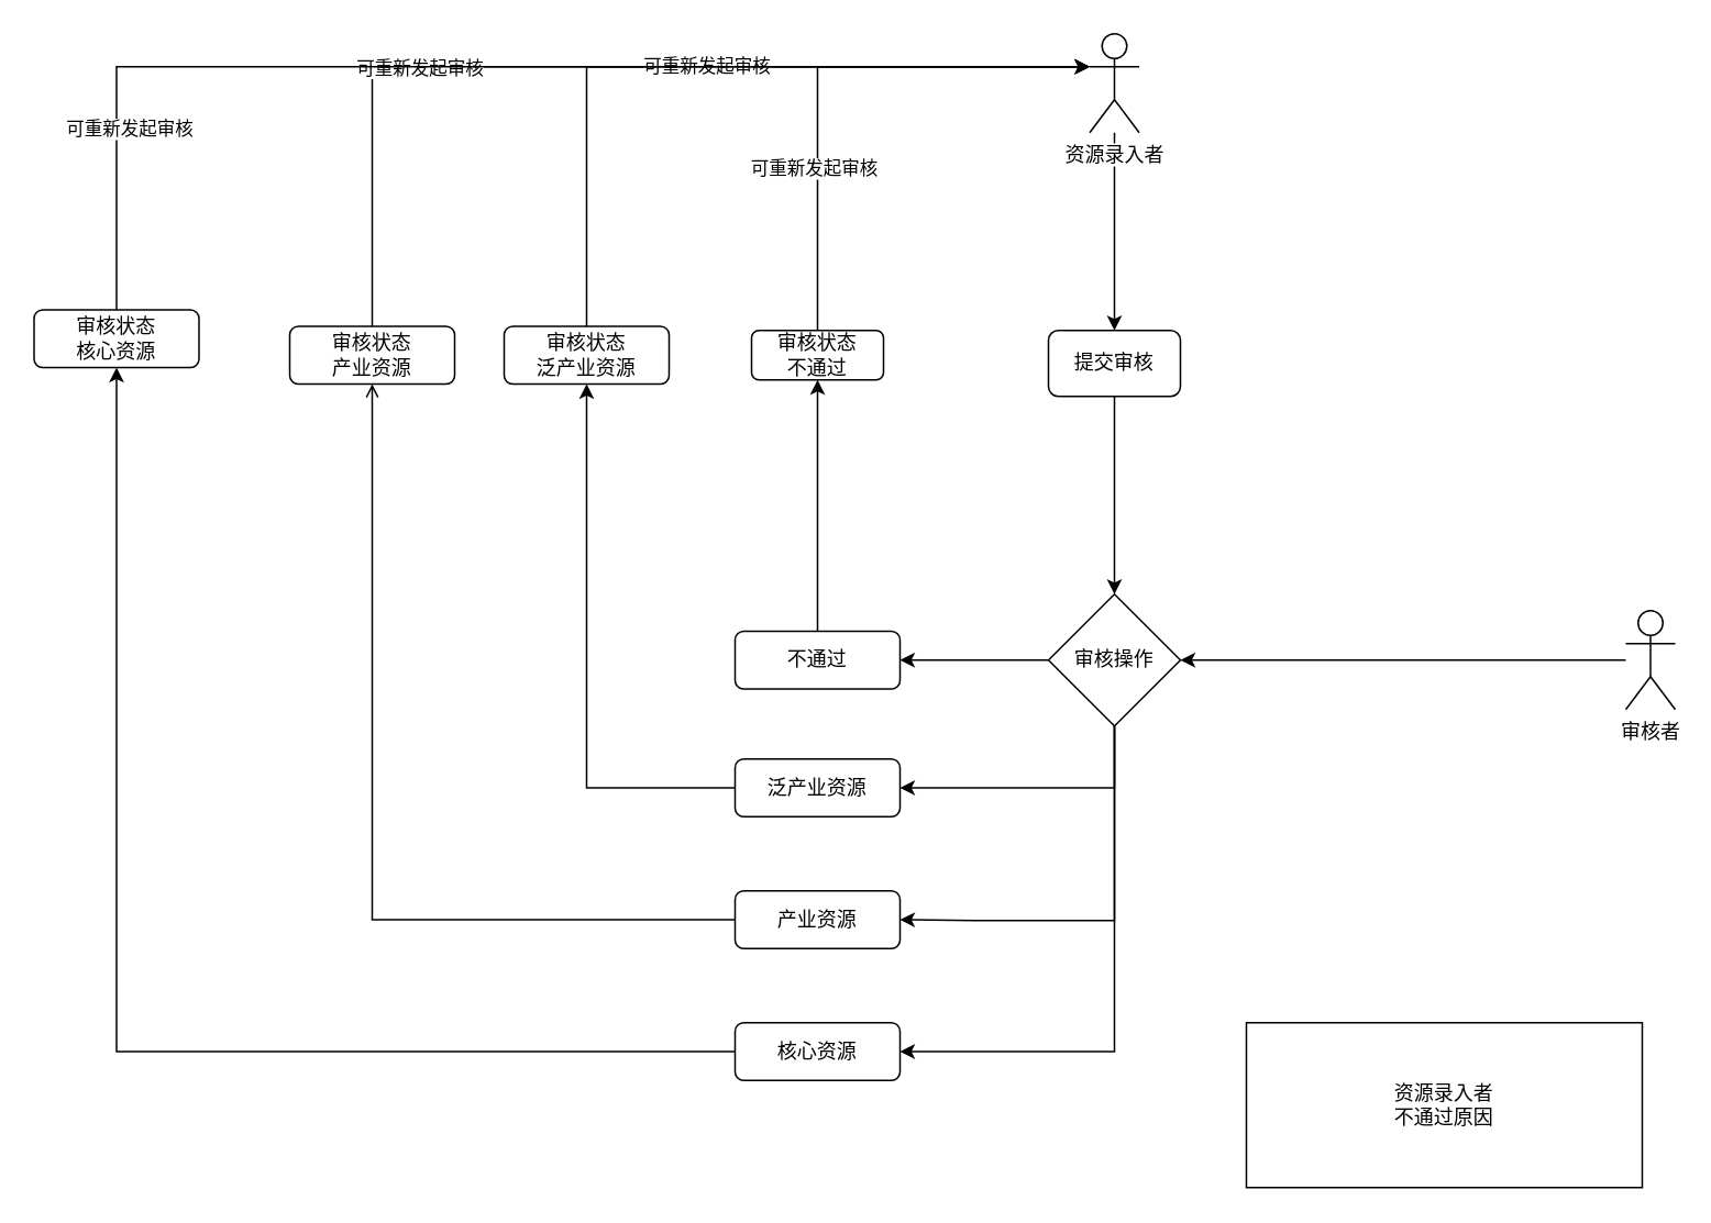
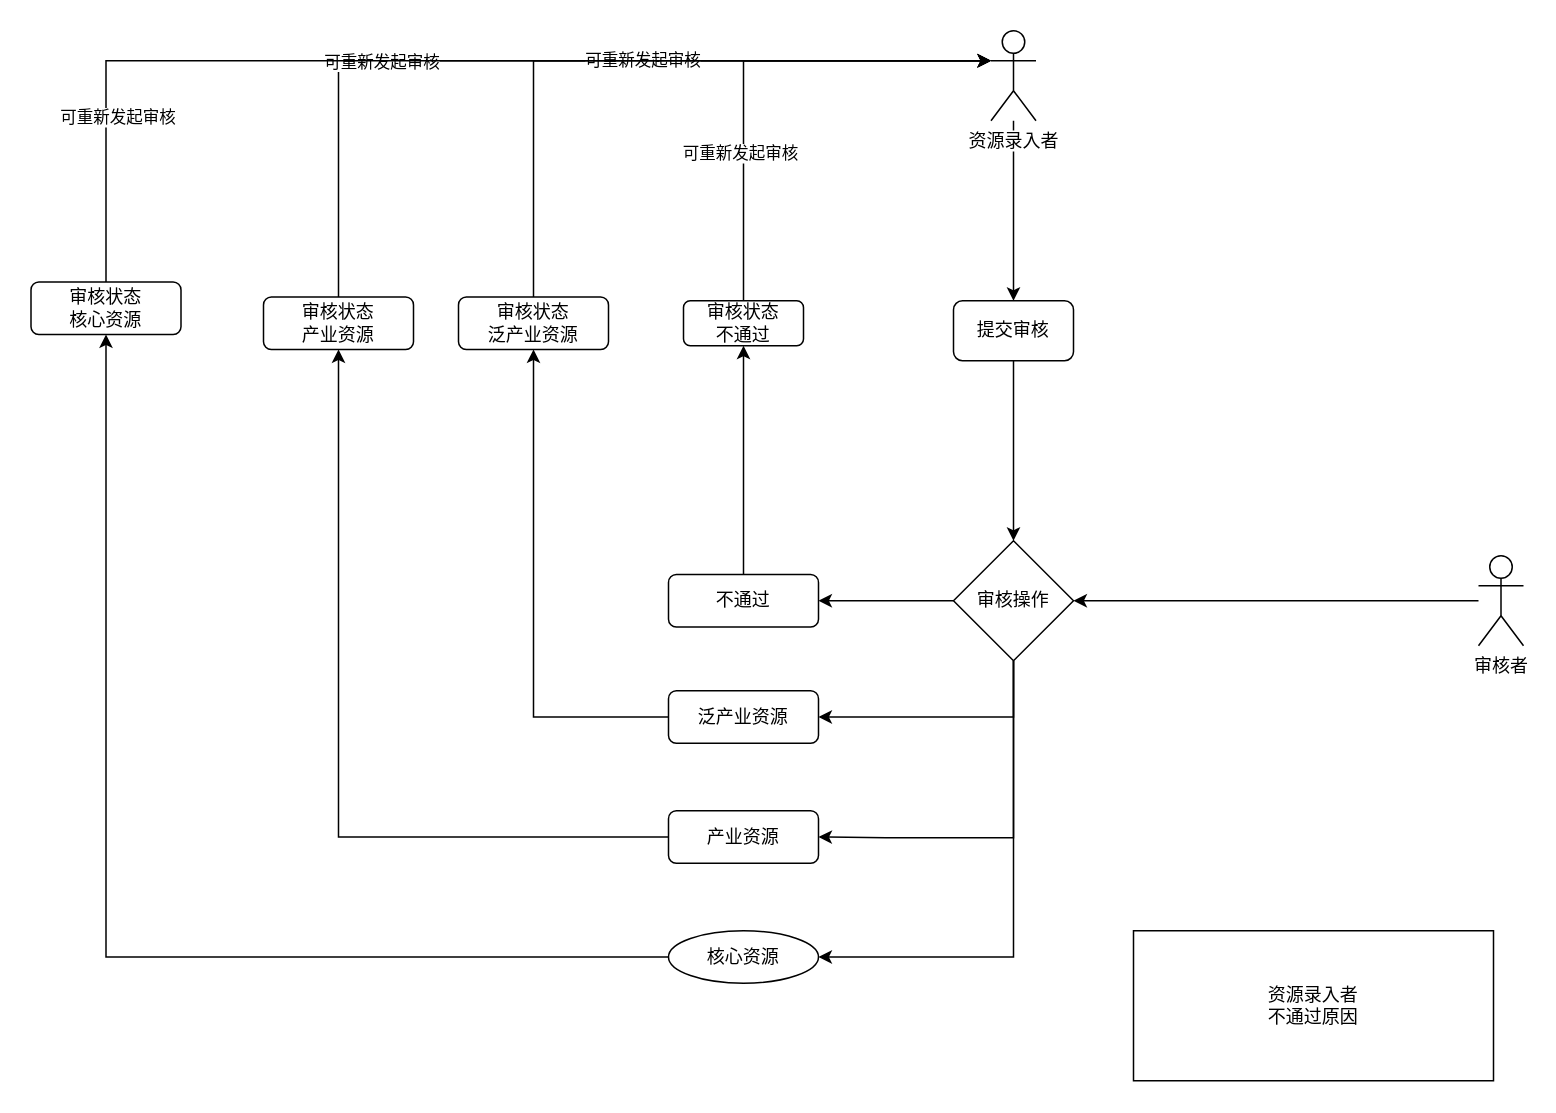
- <mxCell id="20" style="edgeStyle=orthogonalEdgeStyle;rounded=0;orthogonalLoop=1;jettySize=auto;html=1;entryX=0.5;entryY=1;entryDx=0;entryDy=0;endArrow=open;" edge="1" parent="1" source="21" target="28"><mxGeometry relative="1" as="geometry" /></mxCell>
+ <mxCell id="20" style="edgeStyle=orthogonalEdgeStyle;rounded=0;orthogonalLoop=1;jettySize=auto;html=1;entryX=0.5;entryY=1;entryDx=0;entryDy=0;" edge="1" parent="1" source="21" target="28"><mxGeometry relative="1" as="geometry" /></mxCell>
- <mxCell id="23" value="核心资源" style="rounded=1;whiteSpace=wrap;html=1;" vertex="1" parent="1"><mxGeometry x="445" y="620" width="100" height="35" as="geometry" /></mxCell>
+ <mxCell id="23" value="核心资源" style="ellipse;whiteSpace=wrap;html=1;" vertex="1" parent="1"><mxGeometry x="445" y="620" width="100" height="35" as="geometry" /></mxCell>
